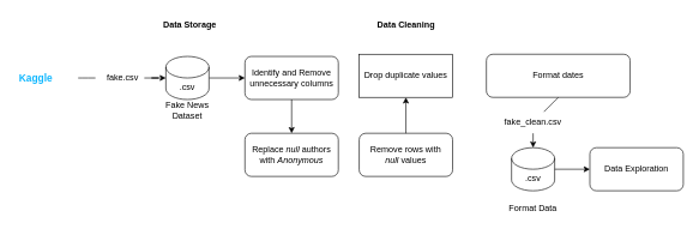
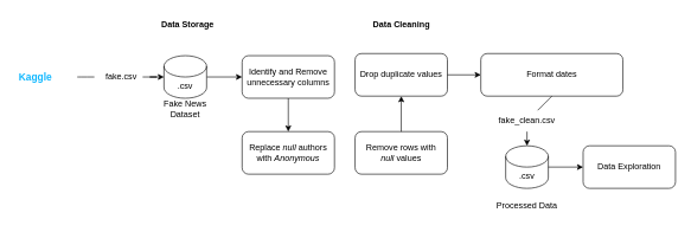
- <mxCell id="7" value="Drop duplicate values" style="whiteSpace=wrap;html=1;fontSize=12;fontColor=#000000;rounded=0;" parent="1" vertex="1"><mxGeometry x="499" y="75" width="130" height="60" as="geometry" /></mxCell>
+ <mxCell id="7" value="Drop duplicate values" style="rounded=1;whiteSpace=wrap;html=1;fontSize=12;fontColor=#000000;" parent="1" vertex="1"><mxGeometry x="499" y="75" width="130" height="60" as="geometry" /></mxCell>
+ <mxCell id="10" value="" style="endArrow=classic;html=1;rounded=0;fontSize=12;fontColor=#000000;startArrow=none;" parent="1" source="7" target="11" edge="1"><mxGeometry width="50" height="50" relative="1" as="geometry"><mxPoint x="761" y="409" as="sourcePoint" /><mxPoint x="666" y="305" as="targetPoint" /></mxGeometry></mxCell>
- <mxCell id="15" value="Format Data" style="text;html=1;strokeColor=none;fillColor=none;align=center;verticalAlign=middle;whiteSpace=wrap;rounded=0;fontSize=12;fontColor=#000000;" parent="1" vertex="1"><mxGeometry x="696" y="275" width="90" height="30" as="geometry" /></mxCell>
+ <mxCell id="15" value="Processed Data" style="text;html=1;strokeColor=none;fillColor=none;align=center;verticalAlign=middle;whiteSpace=wrap;rounded=0;fontSize=12;fontColor=#000000;" parent="1" vertex="1"><mxGeometry x="696" y="275" width="90" height="30" as="geometry" /></mxCell>
